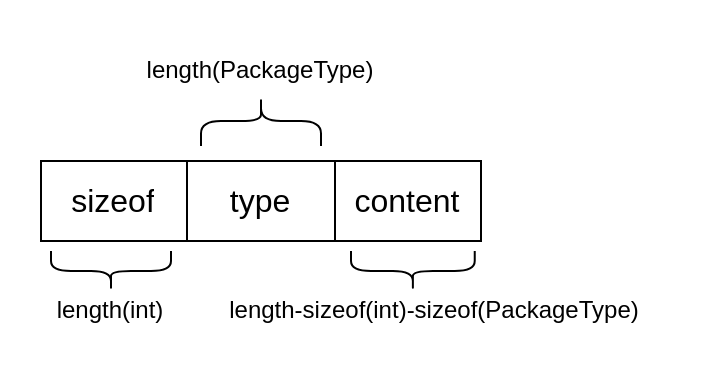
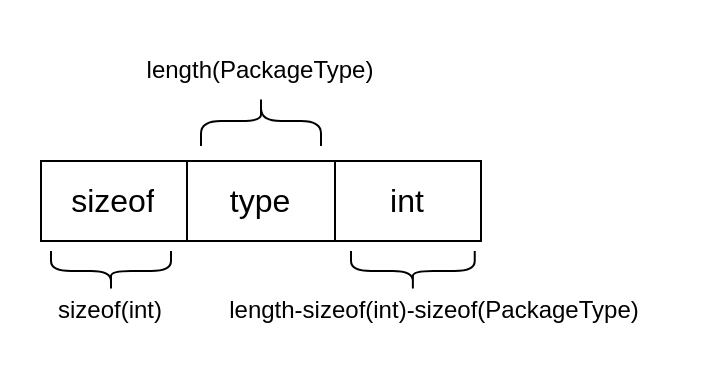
- <mxCell id="6" value="content" style="shape=partialRectangle;html=1;whiteSpace=wrap;connectable=0;strokeColor=inherit;overflow=hidden;fillColor=none;top=0;left=0;bottom=0;right=0;pointerEvents=1;fontSize=16;" vertex="1" parent="3"><mxGeometry x="147" width="73" height="40" as="geometry"><mxRectangle width="73" height="40" as="alternateBounds" /></mxGeometry></mxCell>
+ <mxCell id="6" value="int" style="shape=partialRectangle;html=1;whiteSpace=wrap;connectable=0;strokeColor=inherit;overflow=hidden;fillColor=none;top=0;left=0;bottom=0;right=0;pointerEvents=1;fontSize=16;" vertex="1" parent="3"><mxGeometry x="147" width="73" height="40" as="geometry"><mxRectangle width="73" height="40" as="alternateBounds" /></mxGeometry></mxCell>
- <mxCell id="8" value="length(int)" style="text;html=1;strokeColor=none;fillColor=none;align=center;verticalAlign=middle;whiteSpace=wrap;rounded=0;" vertex="1" parent="1"><mxGeometry x="25" y="140" width="60" height="30" as="geometry" /></mxCell>
+ <mxCell id="8" value="sizeof(int)" style="text;html=1;strokeColor=none;fillColor=none;align=center;verticalAlign=middle;whiteSpace=wrap;rounded=0;" vertex="1" parent="1"><mxGeometry x="25" y="140" width="60" height="30" as="geometry" /></mxCell>
